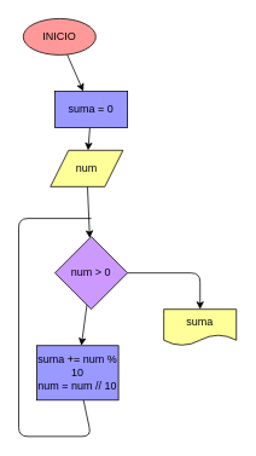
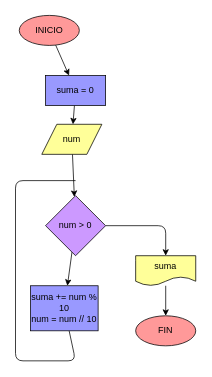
+ <mxCell id="13" value="" style="edgeStyle=orthogonalEdgeStyle;html=1;fontColor=#000000;endArrow=classic;endFill=1;strokeColor=#000000;" edge="1" parent="1" source="14" target="15"><mxGeometry relative="1" as="geometry" /></mxCell>
+ <mxCell id="15" value="FIN" style="ellipse;whiteSpace=wrap;html=1;fillColor=#FF9999;strokeColor=#000000;fontColor=#000000;" vertex="1" parent="1"><mxGeometry x="180" y="420" width="80" height="40" as="geometry" /></mxCell>
